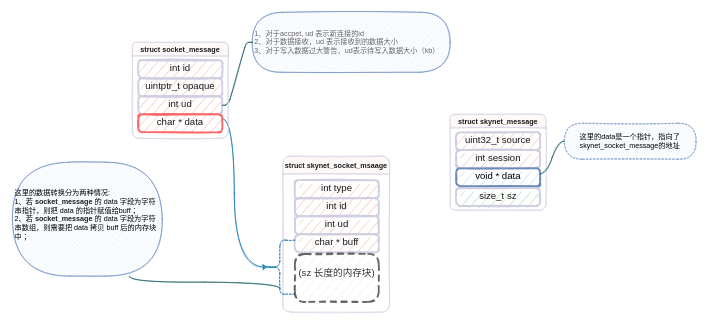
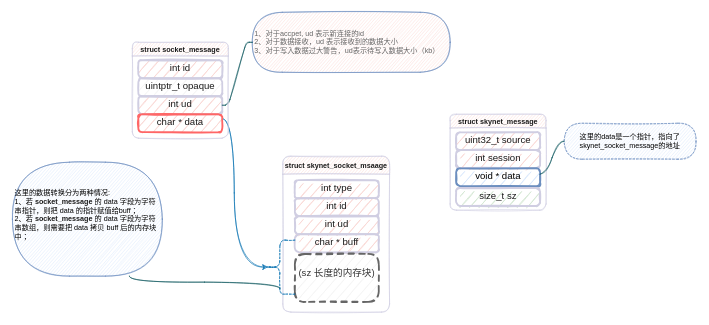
- <mxCell id="7" value="&lt;span style=&quot;color: rgb(102 , 102 , 102)&quot;&gt;1、对于accpet, ud 表示新连接的id&lt;/span&gt;&lt;br style=&quot;color: rgb(102 , 102 , 102)&quot;&gt;&lt;span style=&quot;color: rgb(102 , 102 , 102)&quot;&gt;2、对于数据接收，ud 表示接收到的数据大小&lt;/span&gt;&lt;br style=&quot;color: rgb(102 , 102 , 102)&quot;&gt;&lt;span style=&quot;color: rgb(102 , 102 , 102)&quot;&gt;3、对于写入数据过大警告，ud表示待写入数据大小（kb）&lt;/span&gt;" style="whiteSpace=wrap;html=1;arcSize=50;align=left;verticalAlign=middle;strokeWidth=1;autosize=1;spacing=4;treeFolding=0;treeMoving=1;newEdgeStyle={&quot;edgeStyle&quot;:&quot;entityRelationEdgeStyle&quot;,&quot;startArrow&quot;:&quot;none&quot;,&quot;endArrow&quot;:&quot;none&quot;,&quot;segment&quot;:10,&quot;curved&quot;:1};fontSize=12;rounded=1;fillColor=#dae8fc;strokeColor=#6c8ebf;rotatable=1;resizable=1;movable=1;expand=1;editable=1;recursiveResize=1;allowArrows=1;imageAspect=1;sketch=1;" parent="1" vertex="1"><mxGeometry x="420" y="20" width="330" height="100" as="geometry" /></mxCell>
+ <mxCell id="7" value="&lt;span style=&quot;color: rgb(102 , 102 , 102)&quot;&gt;1、对于accpet, ud 表示新连接的id&lt;/span&gt;&lt;br style=&quot;color: rgb(102 , 102 , 102)&quot;&gt;&lt;span style=&quot;color: rgb(102 , 102 , 102)&quot;&gt;2、对于数据接收，ud 表示接收到的数据大小&lt;/span&gt;&lt;br style=&quot;color: rgb(102 , 102 , 102)&quot;&gt;&lt;span style=&quot;color: rgb(102 , 102 , 102)&quot;&gt;3、对于写入数据过大警告，ud表示待写入数据大小（kb）&lt;/span&gt;" style="whiteSpace=wrap;html=1;arcSize=50;align=left;verticalAlign=middle;strokeWidth=1;autosize=1;spacing=4;treeFolding=0;treeMoving=1;newEdgeStyle={&quot;edgeStyle&quot;:&quot;entityRelationEdgeStyle&quot;,&quot;startArrow&quot;:&quot;none&quot;,&quot;endArrow&quot;:&quot;none&quot;,&quot;segment&quot;:10,&quot;curved&quot;:1};fontSize=12;rounded=1;fillColor=#fad9d5;strokeColor=#6c8ebf;rotatable=1;resizable=1;movable=1;expand=1;editable=1;recursiveResize=1;allowArrows=1;imageAspect=1;sketch=1;" parent="1" vertex="1"><mxGeometry x="420" y="20" width="330" height="100" as="geometry" /></mxCell>
- <mxCell id="3" value="&lt;p style=&quot;margin: 4px 0px 0px ; text-align: center&quot;&gt;&lt;span style=&quot;font-size: 16px&quot;&gt;uintptr_t opaque&lt;/span&gt;&lt;/p&gt;&lt;p style=&quot;margin: 4px 0px 0px ; text-align: center&quot;&gt;&lt;span style=&quot;font-size: 16px&quot;&gt;&lt;br&gt;&lt;/span&gt;&lt;/p&gt;" style="verticalAlign=middle;align=center;overflow=fill;fontSize=12;fontFamily=Helvetica;html=1;fontStyle=0;strokeWidth=3;fillColor=#FAD9D5;arcSize=22;spacingTop=0;spacingBottom=0;rounded=1;strokeColor=#D0CEE2;fontColor=#1A1A1A;sketch=1;" parent="1" vertex="1"><mxGeometry x="230" y="130" width="140" height="30" as="geometry" /></mxCell>
+ <mxCell id="3" value="&lt;p style=&quot;margin: 4px 0px 0px ; text-align: center&quot;&gt;&lt;span style=&quot;font-size: 16px&quot;&gt;uintptr_t opaque&lt;/span&gt;&lt;/p&gt;&lt;p style=&quot;margin: 4px 0px 0px ; text-align: center&quot;&gt;&lt;span style=&quot;font-size: 16px&quot;&gt;&lt;br&gt;&lt;/span&gt;&lt;/p&gt;" style="verticalAlign=middle;align=center;overflow=fill;fontSize=12;fontFamily=Helvetica;html=1;fontStyle=0;strokeWidth=3;fillColor=#f5f5f5;arcSize=22;spacingTop=0;spacingBottom=0;rounded=1;strokeColor=#D0CEE2;fontColor=#1A1A1A;sketch=1;" parent="1" vertex="1"><mxGeometry x="230" y="130" width="140" height="30" as="geometry" /></mxCell>
